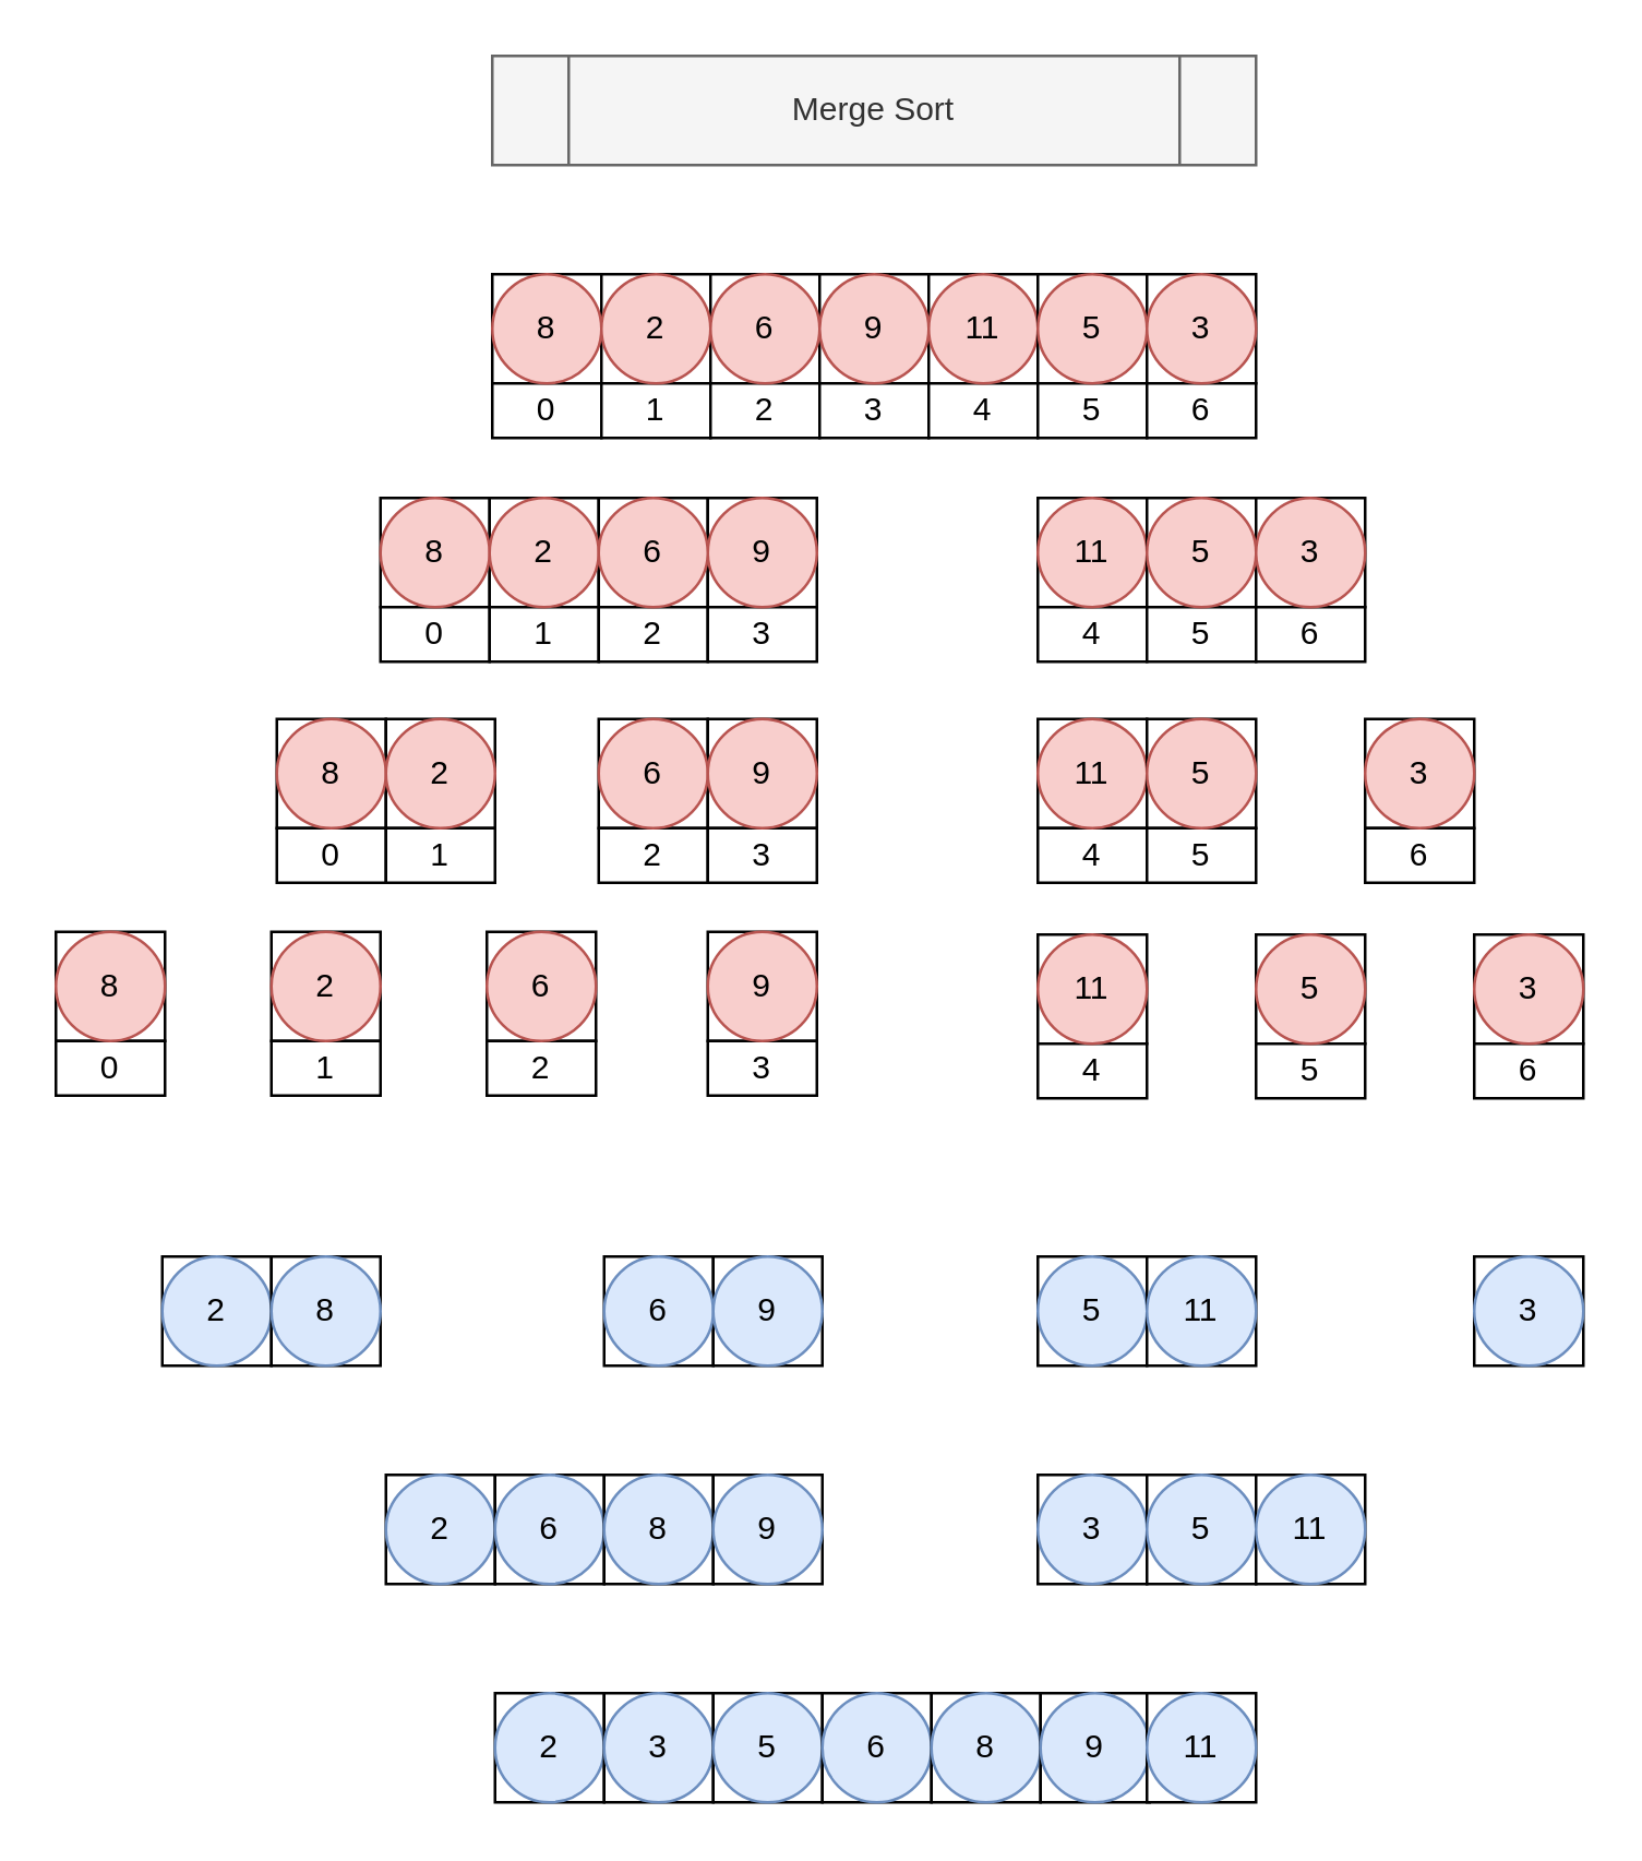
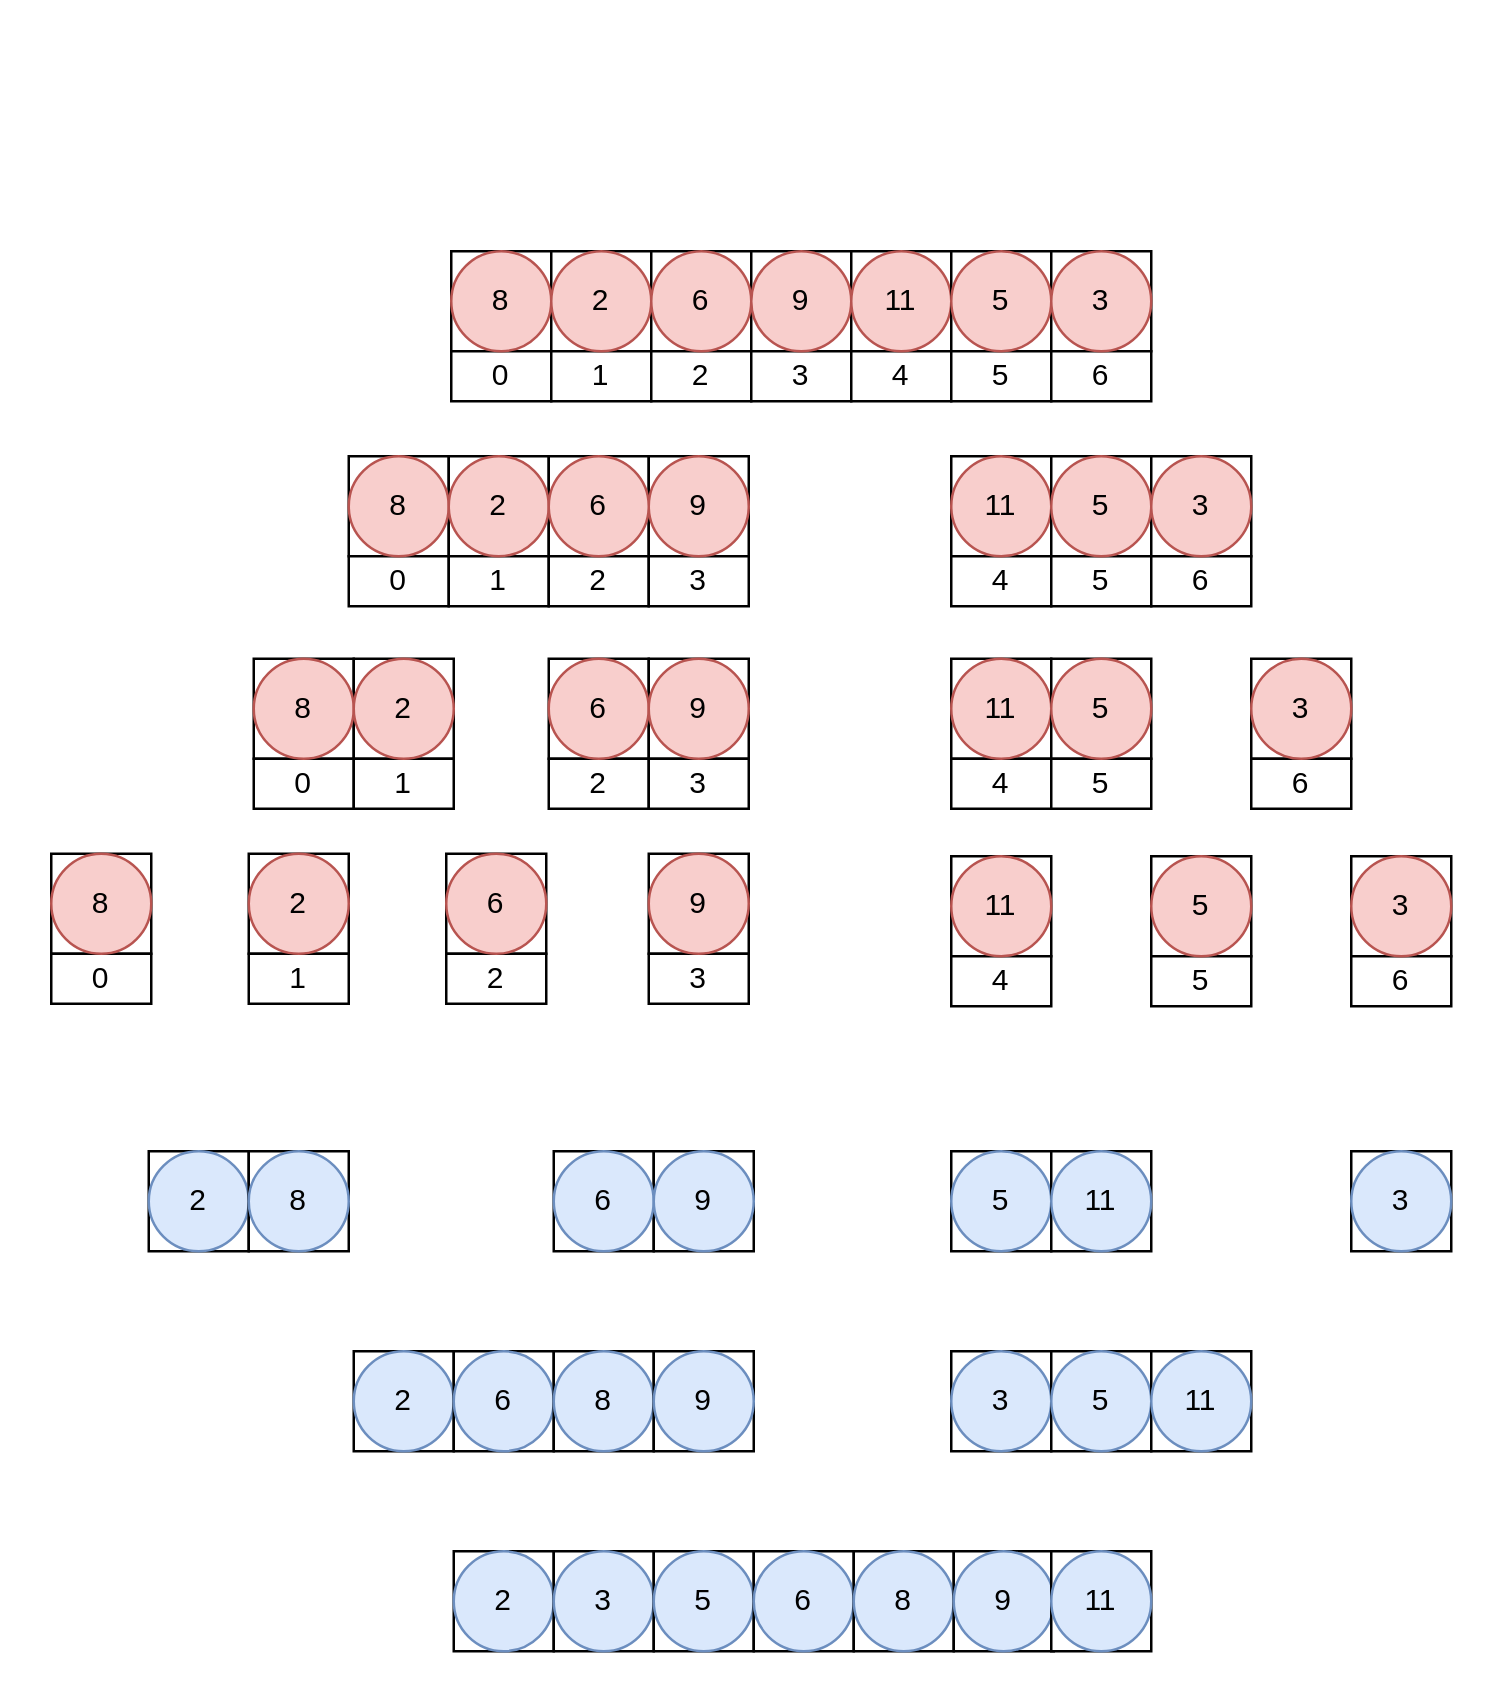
- <mxCell id="2" value="Merge Sort" style="shape=process;whiteSpace=wrap;html=1;backgroundOutline=1;fillColor=#f5f5f5;strokeColor=#666666;fontColor=#333333;" parent="1" vertex="1"><mxGeometry x="180" y="20" width="280" height="40" as="geometry" /></mxCell>
